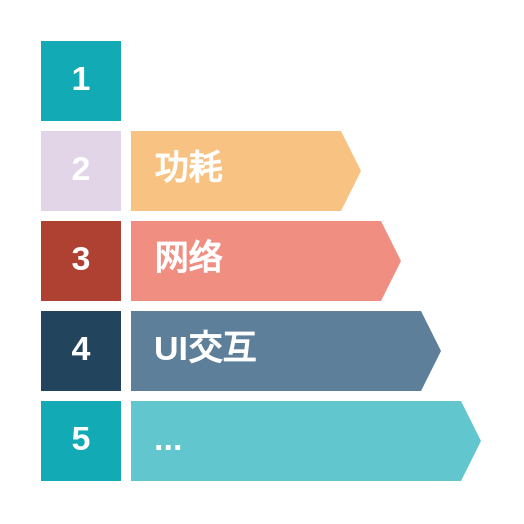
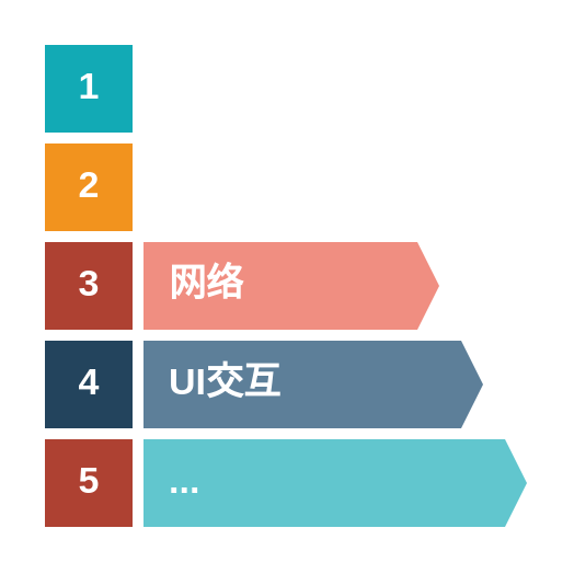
- <mxCell id="3" value="2" style="html=1;fillColor=#e1d5e7;strokeColor=none;shadow=0;fontSize=17;fontColor=#FFFFFF;align=center;fontStyle=1;rounded=0;" vertex="1" parent="1"><mxGeometry x="20" y="65" width="40" height="40" as="geometry" /></mxCell>
+ <mxCell id="3" value="2" style="html=1;fillColor=#F2931E;strokeColor=none;shadow=0;fontSize=17;fontColor=#FFFFFF;align=center;fontStyle=1;rounded=0;" vertex="1" parent="1"><mxGeometry x="20" y="65" width="40" height="40" as="geometry" /></mxCell>
- <mxCell id="4" value="功耗" style="shape=mxgraph.infographic.ribbonSimple;notch1=0;notch2=10;notch=0;html=1;fillColor=#F8C382;strokeColor=none;shadow=0;fontSize=17;fontColor=#FFFFFF;align=left;spacingLeft=10;fontStyle=1;" vertex="1" parent="1"><mxGeometry x="65" y="65" width="115" height="40" as="geometry" /></mxCell>
- <mxCell id="9" value="5" style="html=1;fillColor=#12AAB5;strokeColor=none;shadow=0;fontSize=17;fontColor=#FFFFFF;align=center;fontStyle=1;rounded=0;" vertex="1" parent="1"><mxGeometry x="20" y="200" width="40" height="40" as="geometry" /></mxCell>
+ <mxCell id="9" value="5" style="html=1;fillColor=#ae4132;strokeColor=none;shadow=0;fontSize=17;fontColor=#FFFFFF;align=center;fontStyle=1;rounded=0;" vertex="1" parent="1"><mxGeometry x="20" y="200" width="40" height="40" as="geometry" /></mxCell>
